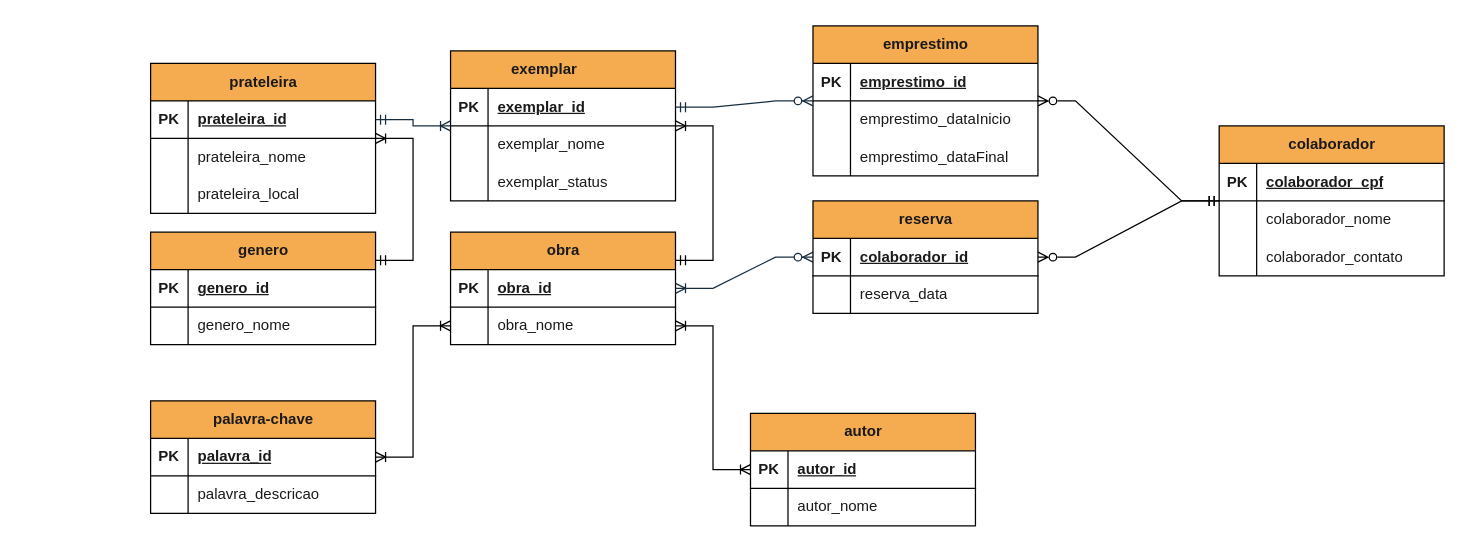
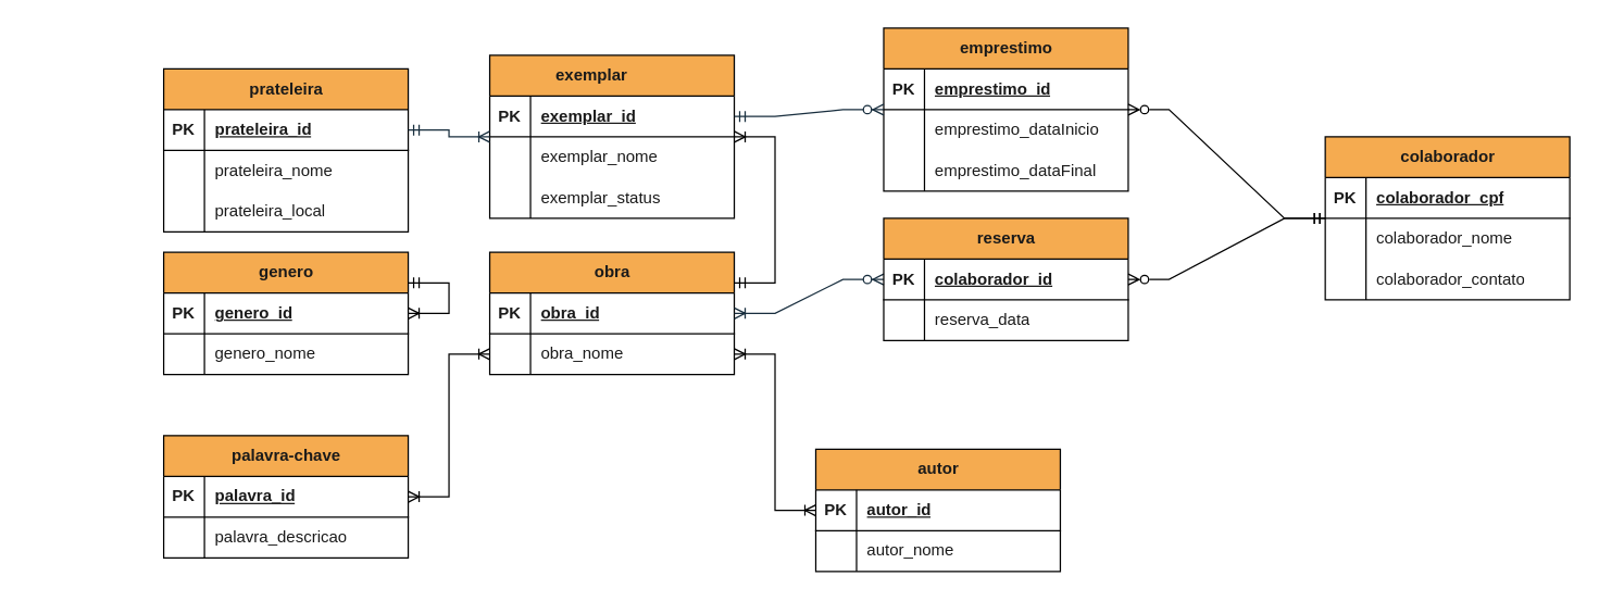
- <mxCell id="75" value="" style="edgeStyle=entityRelationEdgeStyle;fontSize=12;html=1;endArrow=ERoneToMany;startArrow=ERmandOne;rounded=0;strokeColor=default;fontColor=#1A1A1A;exitX=1;exitY=0.25;exitDx=0;exitDy=0;" edge="1" parent="1" source="9" target="65"><mxGeometry width="100" height="100" relative="1" as="geometry"><mxPoint x="40" y="130" as="sourcePoint" /><mxPoint x="140" y="30" as="targetPoint" /></mxGeometry></mxCell>
+ <mxCell id="75" value="" style="edgeStyle=entityRelationEdgeStyle;fontSize=12;html=1;endArrow=ERoneToMany;startArrow=ERmandOne;rounded=0;strokeColor=default;fontColor=#1A1A1A;exitX=1;exitY=0.25;exitDx=0;exitDy=0;" edge="1" parent="1" source="9" target="12"><mxGeometry width="100" height="100" relative="1" as="geometry"><mxPoint x="40" y="130" as="sourcePoint" /><mxPoint x="140" y="30" as="targetPoint" /></mxGeometry></mxCell>
